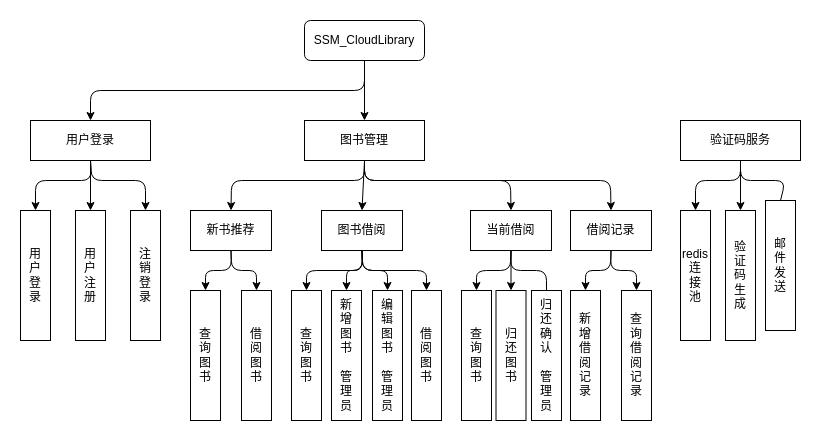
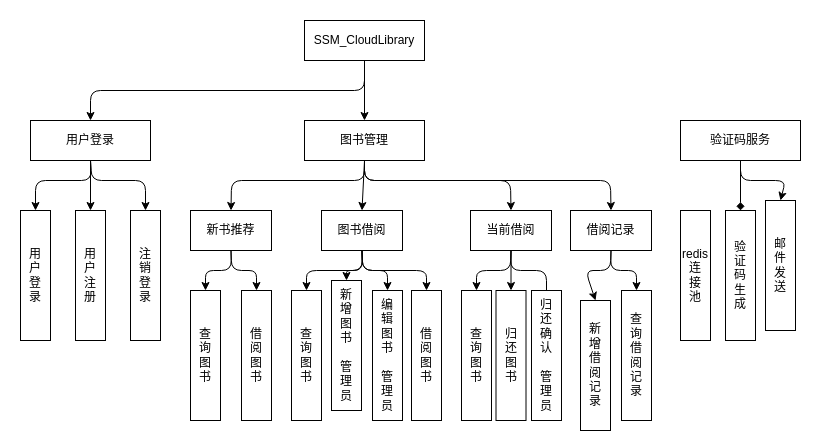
- <mxCell id="4" value="SSM_CloudLibrary" style="whiteSpace=wrap;html=1;rounded=1;" vertex="1" parent="1"><mxGeometry x="304" y="20" width="120" height="40" as="geometry" /></mxCell>
+ <mxCell id="4" value="SSM_CloudLibrary" style="rounded=0;whiteSpace=wrap;html=1;" vertex="1" parent="1"><mxGeometry x="304" y="20" width="120" height="40" as="geometry" /></mxCell>
- <mxCell id="15" style="edgeStyle=none;html=1;exitX=0.5;exitY=1;exitDx=0;exitDy=0;entryX=0.5;entryY=0;entryDx=0;entryDy=0;" edge="1" parent="1" source="17" target="47"><mxGeometry relative="1" as="geometry"><Array as="points"><mxPoint x="740" y="180" /><mxPoint x="695" y="180" /></Array></mxGeometry></mxCell>
- <mxCell id="16" style="edgeStyle=none;html=1;exitX=0.5;exitY=1;exitDx=0;exitDy=0;entryX=0.5;entryY=0;entryDx=0;entryDy=0;endArrow=none;" edge="1" parent="1" source="17" target="49"><mxGeometry relative="1" as="geometry"><Array as="points"><mxPoint x="740" y="180" /><mxPoint x="785" y="180" /></Array></mxGeometry></mxCell>
+ <mxCell id="16" style="edgeStyle=none;html=1;exitX=0.5;exitY=1;exitDx=0;exitDy=0;entryX=0.5;entryY=0;entryDx=0;entryDy=0;" edge="1" parent="1" source="17" target="49"><mxGeometry relative="1" as="geometry"><Array as="points"><mxPoint x="740" y="180" /><mxPoint x="785" y="180" /></Array></mxGeometry></mxCell>
- <mxCell id="14" style="edgeStyle=none;html=1;exitX=0.5;exitY=1;exitDx=0;exitDy=0;entryX=0.5;entryY=0;entryDx=0;entryDy=0;" edge="1" parent="1" source="17" target="48"><mxGeometry relative="1" as="geometry" /></mxCell>
+ <mxCell id="14" style="edgeStyle=none;html=1;exitX=0.5;exitY=1;exitDx=0;exitDy=0;entryX=0.5;entryY=0;entryDx=0;entryDy=0;endArrow=diamond;" edge="1" parent="1" source="17" target="48"><mxGeometry relative="1" as="geometry" /></mxCell>
- <mxCell id="39" value="新&lt;br&gt;增&lt;br&gt;图&lt;br&gt;书&lt;br&gt;&lt;br&gt;管&lt;br&gt;理&lt;br&gt;员" style="rounded=0;whiteSpace=wrap;html=1;" vertex="1" parent="1"><mxGeometry x="331" y="290" width="30" height="130" as="geometry" /></mxCell>
+ <mxCell id="39" value="新&lt;br&gt;增&lt;br&gt;图&lt;br&gt;书&lt;br&gt;&lt;br&gt;管&lt;br&gt;理&lt;br&gt;员" style="rounded=0;whiteSpace=wrap;html=1;" vertex="1" parent="1"><mxGeometry x="331" y="280" width="30" height="130" as="geometry" /></mxCell>
- <mxCell id="45" value="新&lt;br&gt;增&lt;br&gt;借&lt;br&gt;阅&lt;br&gt;记&lt;br&gt;录" style="rounded=0;whiteSpace=wrap;html=1;" vertex="1" parent="1"><mxGeometry x="570" y="290" width="30" height="130" as="geometry" /></mxCell>
+ <mxCell id="45" value="新&lt;br&gt;增&lt;br&gt;借&lt;br&gt;阅&lt;br&gt;记&lt;br&gt;录" style="rounded=0;whiteSpace=wrap;html=1;" vertex="1" parent="1"><mxGeometry x="580" y="300" width="30" height="130" as="geometry" /></mxCell>
